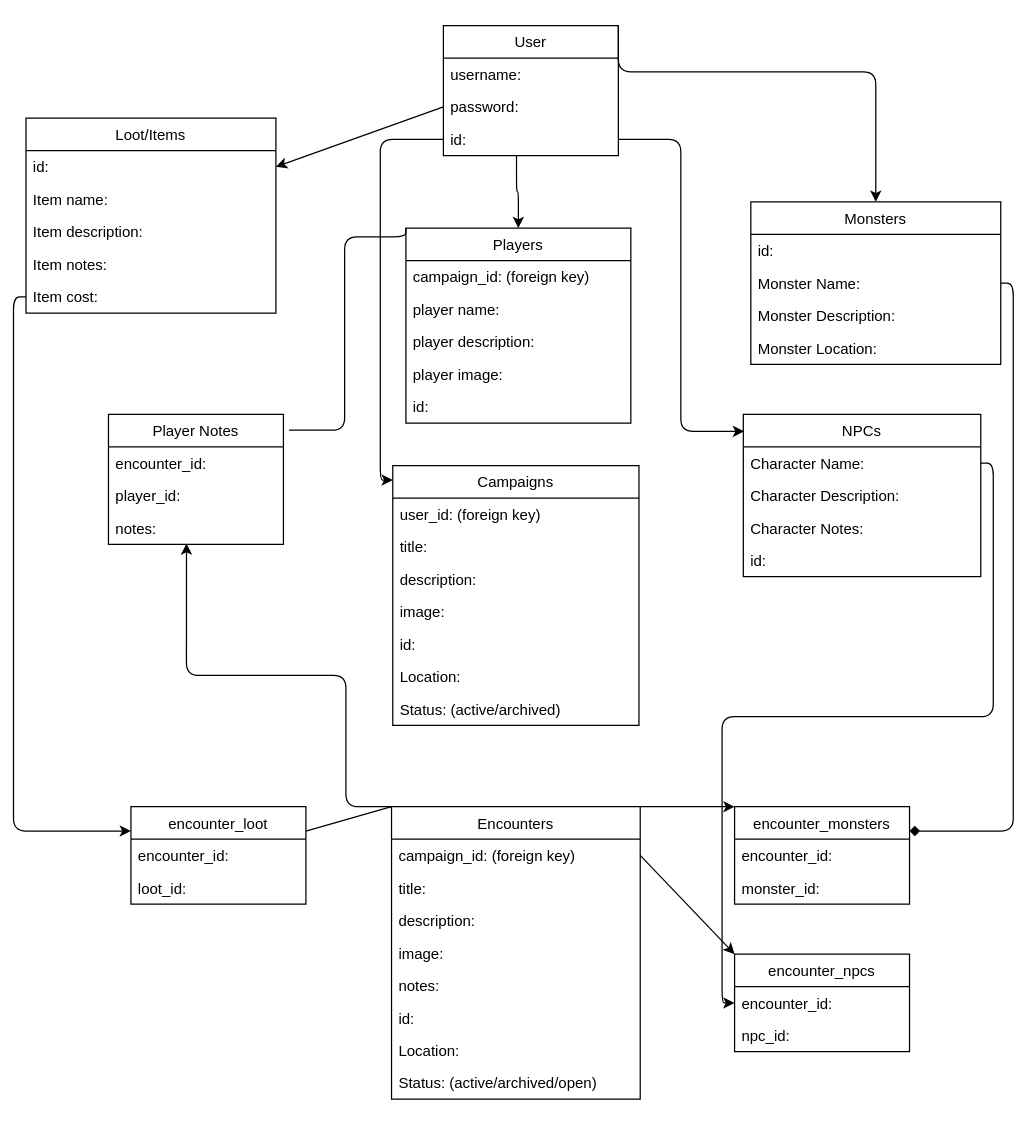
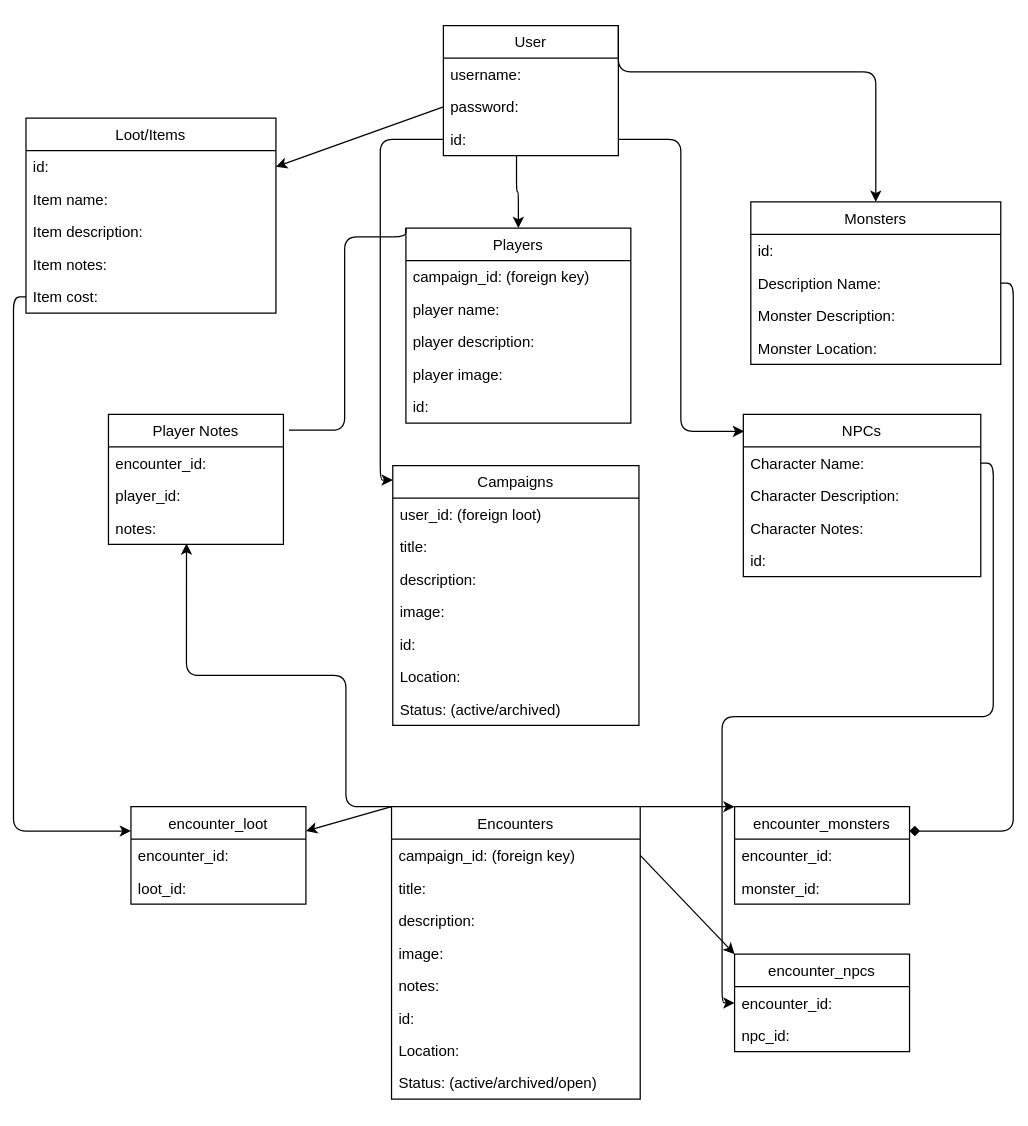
- <mxCell id="41" value="Monster Name:" style="text;strokeColor=none;fillColor=none;align=left;verticalAlign=top;spacingLeft=4;spacingRight=4;overflow=hidden;rotatable=0;points=[[0,0.5],[1,0.5]];portConstraint=eastwest;" parent="39" vertex="1"><mxGeometry y="52" width="200" height="26" as="geometry" /></mxCell>
+ <mxCell id="41" value="Description Name:" style="text;strokeColor=none;fillColor=none;align=left;verticalAlign=top;spacingLeft=4;spacingRight=4;overflow=hidden;rotatable=0;points=[[0,0.5],[1,0.5]];portConstraint=eastwest;" parent="39" vertex="1"><mxGeometry y="52" width="200" height="26" as="geometry" /></mxCell>
- <mxCell id="8" value="user_id: (foreign key)" style="text;strokeColor=none;fillColor=none;align=left;verticalAlign=top;spacingLeft=4;spacingRight=4;overflow=hidden;rotatable=0;points=[[0,0.5],[1,0.5]];portConstraint=eastwest;" parent="7" vertex="1"><mxGeometry y="26" width="197" height="26" as="geometry" /></mxCell>
+ <mxCell id="8" value="user_id: (foreign loot)" style="text;strokeColor=none;fillColor=none;align=left;verticalAlign=top;spacingLeft=4;spacingRight=4;overflow=hidden;rotatable=0;points=[[0,0.5],[1,0.5]];portConstraint=eastwest;" parent="7" vertex="1"><mxGeometry y="26" width="197" height="26" as="geometry" /></mxCell>
- <mxCell id="22" style="edgeStyle=none;html=1;exitX=0;exitY=0;exitDx=0;exitDy=0;entryX=1;entryY=0.25;entryDx=0;entryDy=0;startArrow=none;startFill=0;endArrow=none;" edge="1" parent="1" source="25" target="60"><mxGeometry relative="1" as="geometry" /></mxCell>
+ <mxCell id="22" style="edgeStyle=none;html=1;exitX=0;exitY=0;exitDx=0;exitDy=0;entryX=1;entryY=0.25;entryDx=0;entryDy=0;startArrow=none;startFill=0;" edge="1" parent="1" source="25" target="60"><mxGeometry relative="1" as="geometry" /></mxCell>
